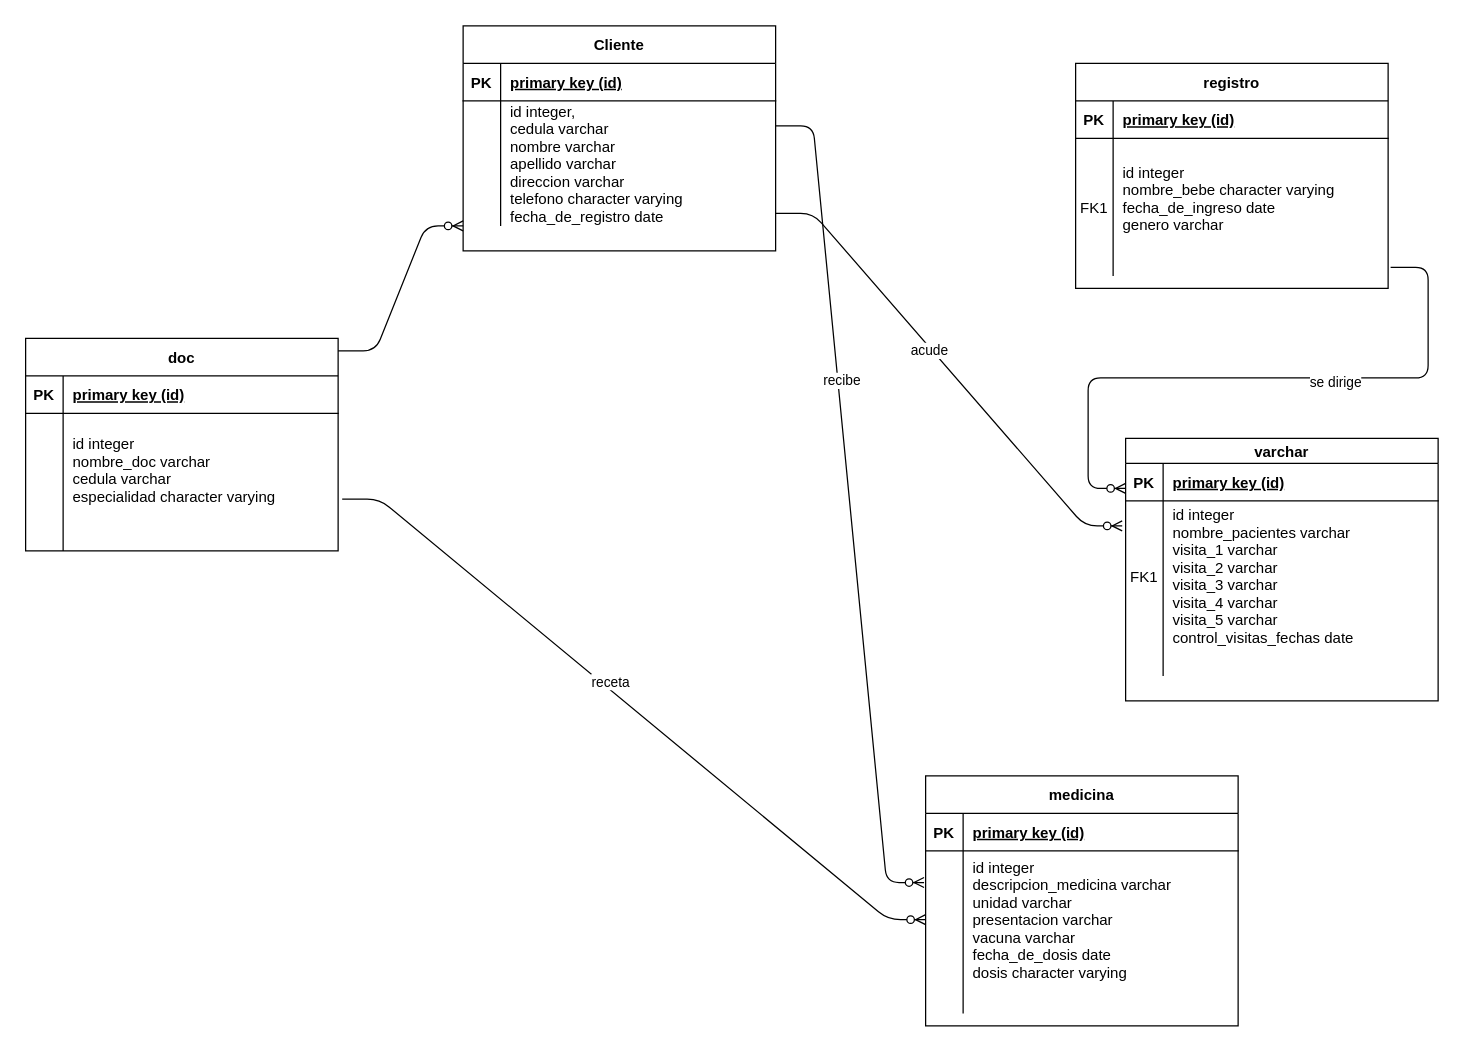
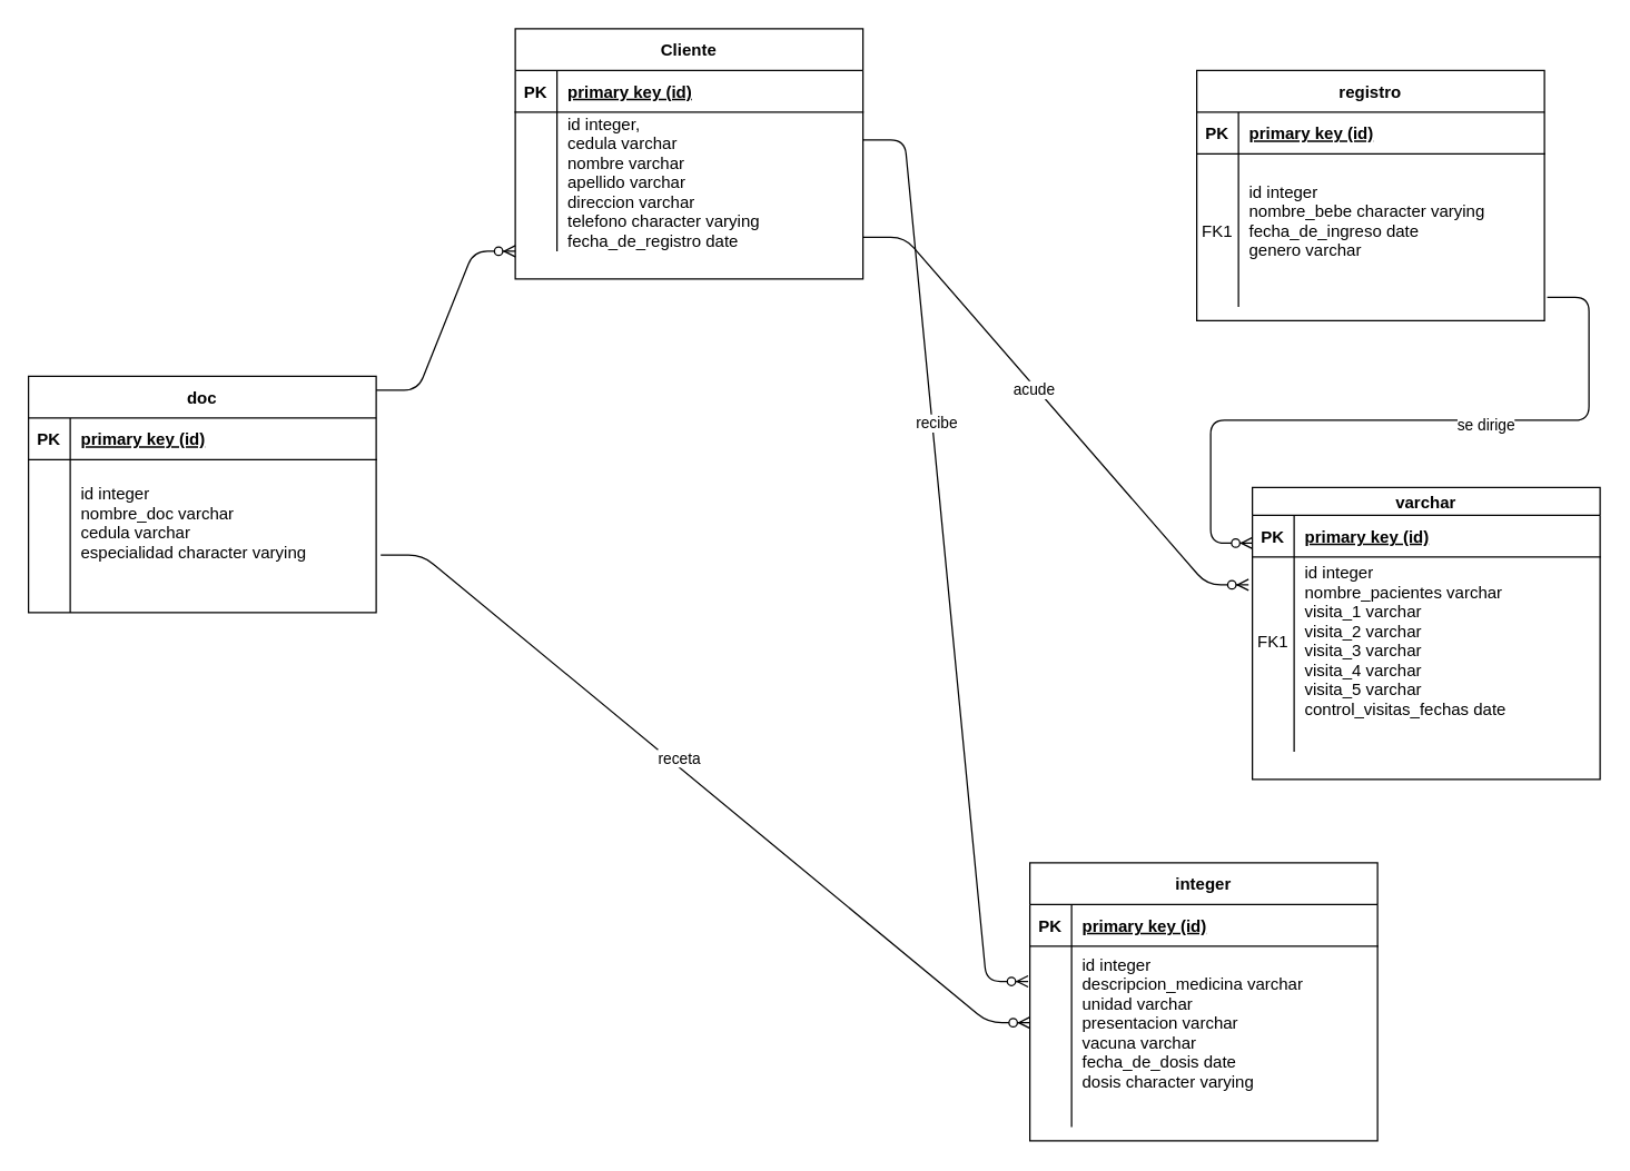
- <mxCell id="36" value="medicina" style="shape=table;startSize=30;container=1;collapsible=1;childLayout=tableLayout;fixedRows=1;rowLines=0;fontStyle=1;align=center;resizeLast=1;" parent="1" vertex="1"><mxGeometry x="740" y="620" width="250" height="200" as="geometry" /></mxCell>
+ <mxCell id="36" value="integer" style="shape=table;startSize=30;container=1;collapsible=1;childLayout=tableLayout;fixedRows=1;rowLines=0;fontStyle=1;align=center;resizeLast=1;" parent="1" vertex="1"><mxGeometry x="740" y="620" width="250" height="200" as="geometry" /></mxCell>
